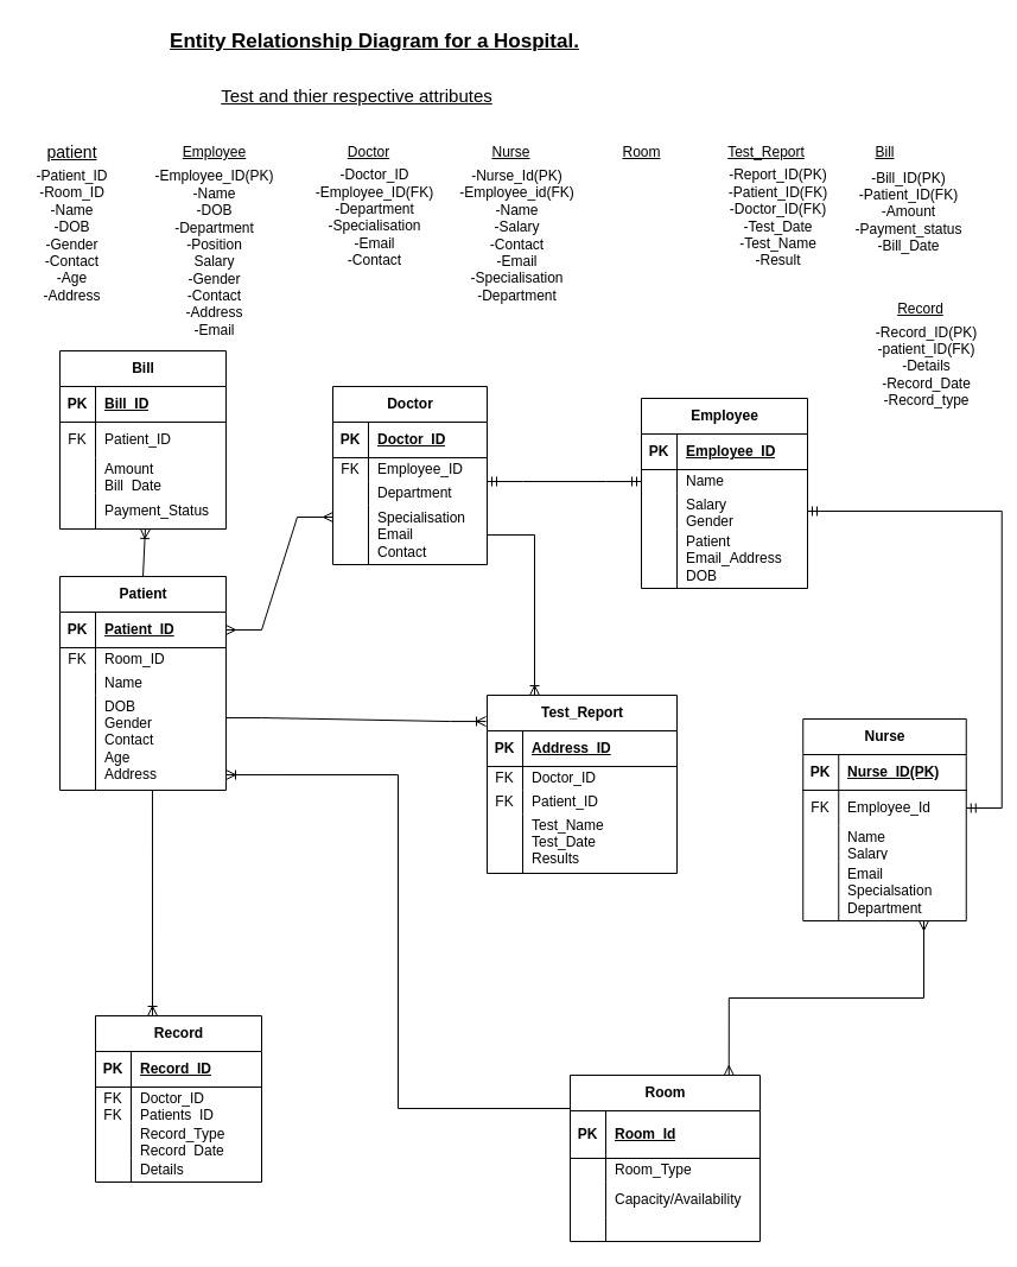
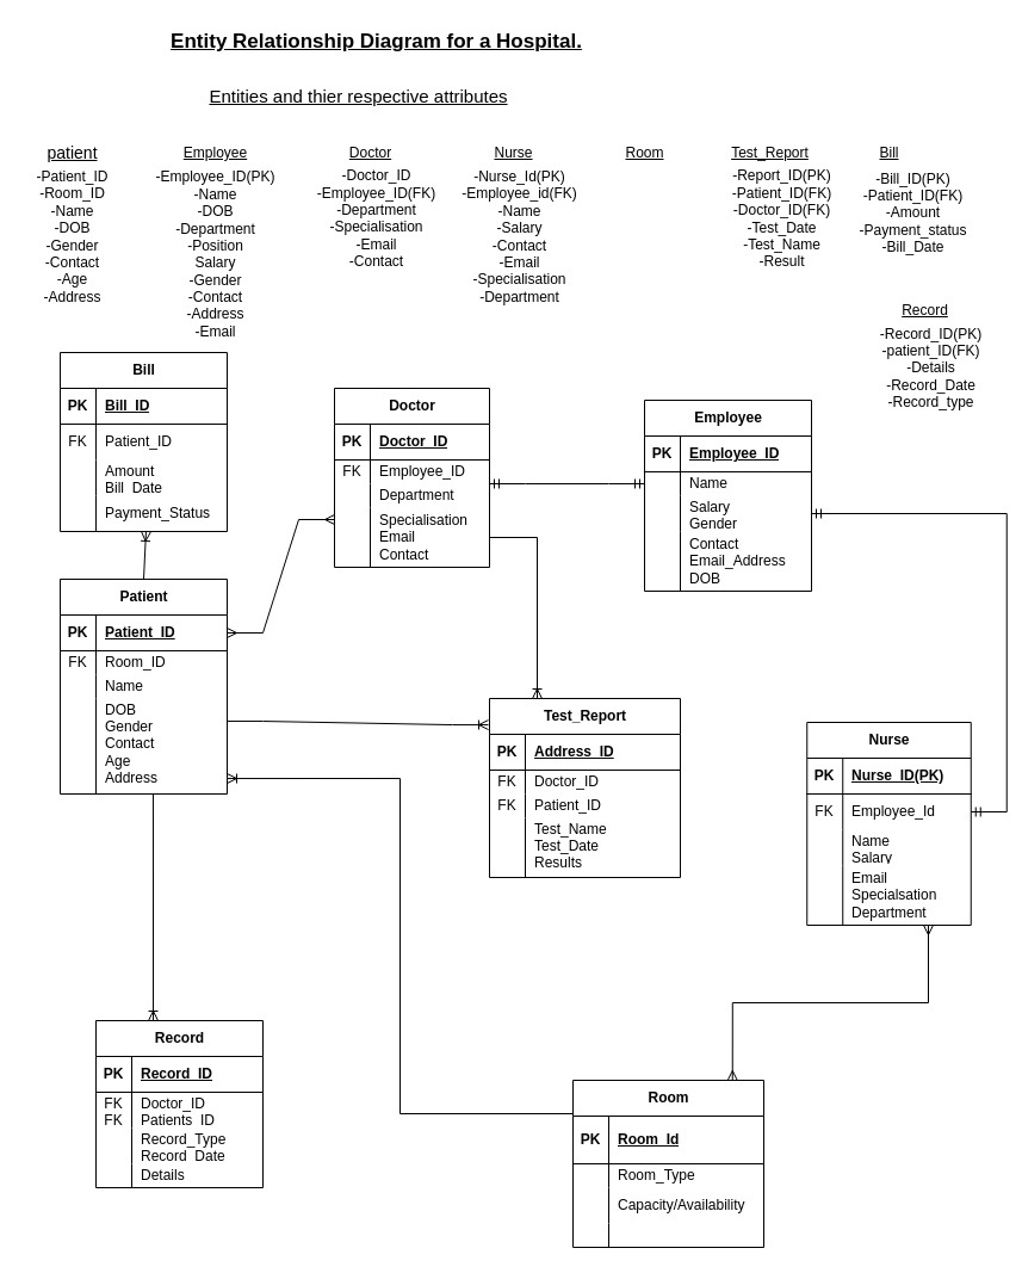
- <mxCell id="3" value="Test and thier respective attributes" style="text;html=1;align=center;verticalAlign=middle;resizable=0;points=[];autosize=1;strokeColor=none;fillColor=none;fontSize=15;fontStyle=4" parent="1" vertex="1"><mxGeometry x="165" y="65" width="270" height="30" as="geometry" /></mxCell>
+ <mxCell id="3" value="Entities and thier respective attributes" style="text;html=1;align=center;verticalAlign=middle;resizable=0;points=[];autosize=1;strokeColor=none;fillColor=none;fontSize=15;fontStyle=4" parent="1" vertex="1"><mxGeometry x="165" y="65" width="270" height="30" as="geometry" /></mxCell>
- <mxCell id="109" value="Patient&lt;div&gt;Email_Address&lt;/div&gt;&lt;div&gt;DOB&lt;/div&gt;" style="shape=partialRectangle;connectable=0;fillColor=none;top=0;left=0;bottom=0;right=0;align=left;spacingLeft=6;overflow=hidden;whiteSpace=wrap;html=1;" parent="107" vertex="1"><mxGeometry x="30" width="110" height="50" as="geometry"><mxRectangle width="110" height="50" as="alternateBounds" /></mxGeometry></mxCell>
+ <mxCell id="109" value="Contact&lt;div&gt;Email_Address&lt;/div&gt;&lt;div&gt;DOB&lt;/div&gt;" style="shape=partialRectangle;connectable=0;fillColor=none;top=0;left=0;bottom=0;right=0;align=left;spacingLeft=6;overflow=hidden;whiteSpace=wrap;html=1;" parent="107" vertex="1"><mxGeometry x="30" width="110" height="50" as="geometry"><mxRectangle width="110" height="50" as="alternateBounds" /></mxGeometry></mxCell>
